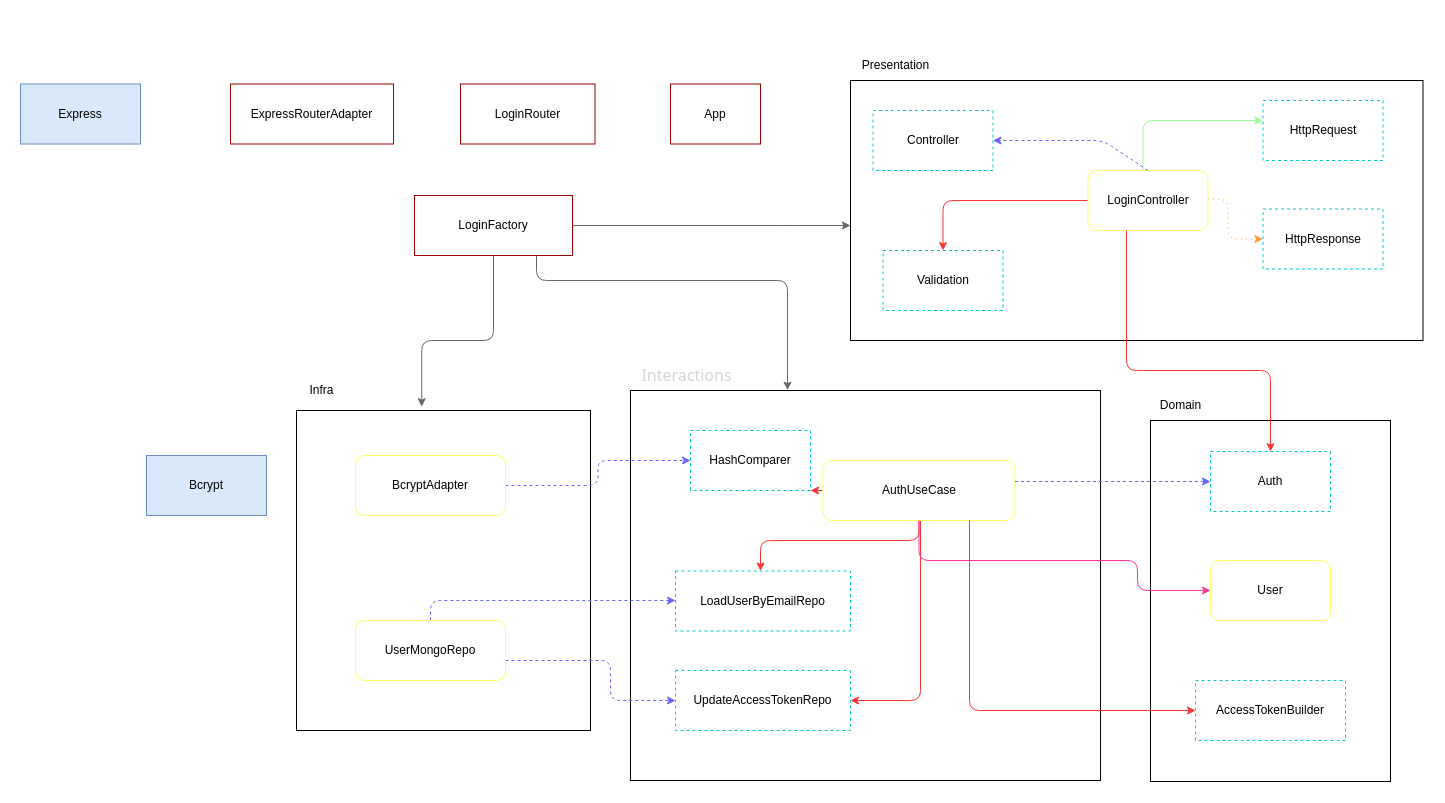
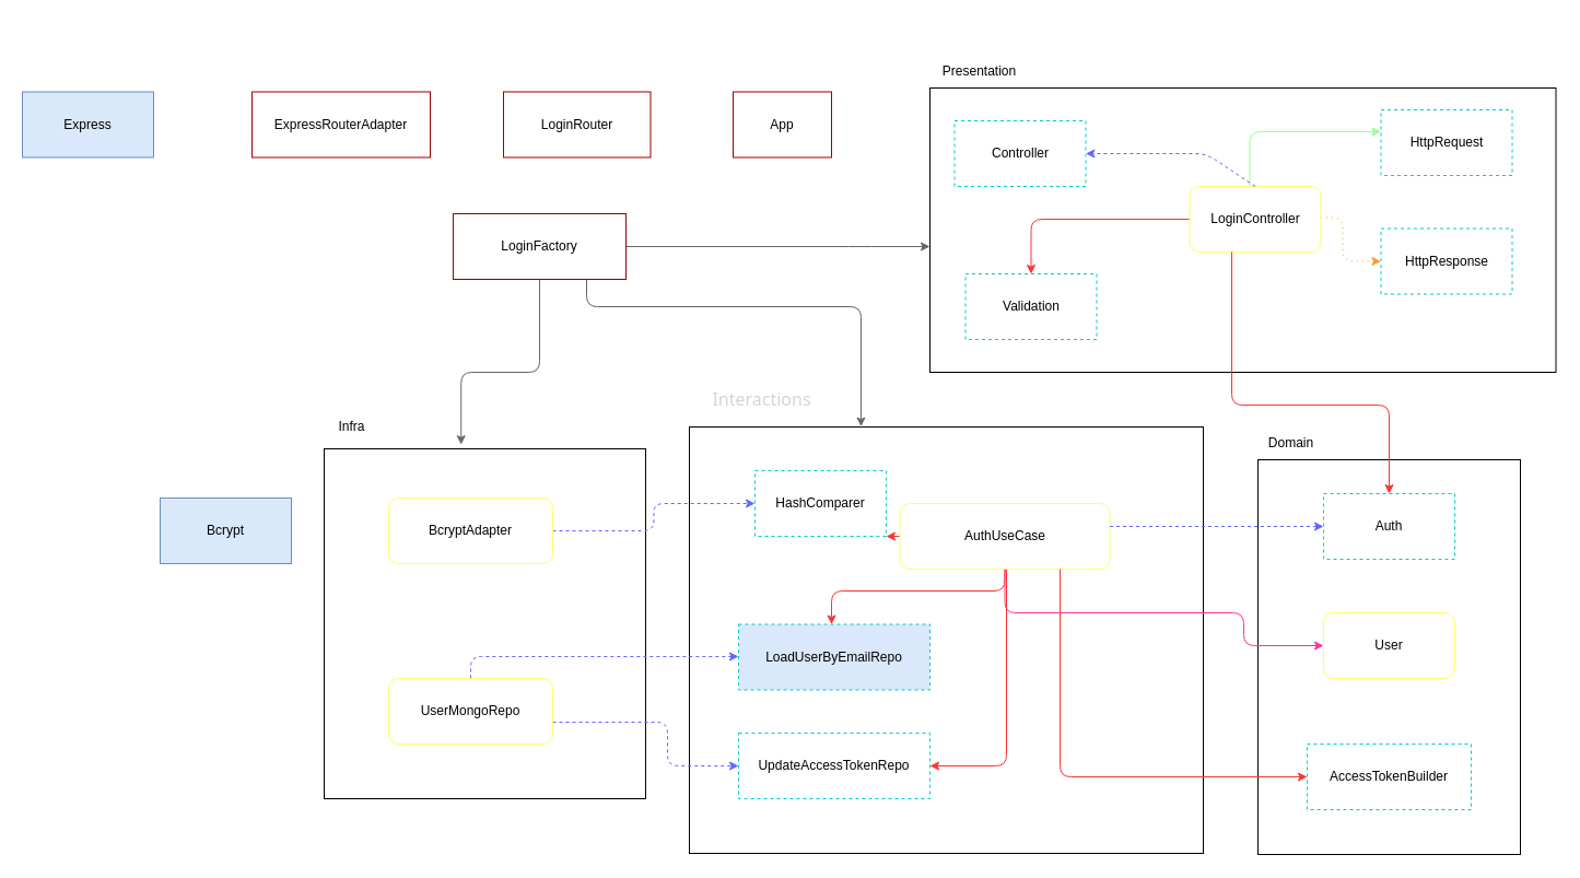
- <mxCell id="18" value="&lt;div style=&quot;text-align: start;&quot;&gt;&lt;span style=&quot;background-color: initial; font-size: 16px;&quot;&gt;&lt;font face=&quot;Söhne, ui-sans-serif, system-ui, -apple-system, Segoe UI, Roboto, Ubuntu, Cantarell, Noto Sans, sans-serif, Helvetica Neue, Arial, Apple Color Emoji, Segoe UI Emoji, Segoe UI Symbol, Noto Color Emoji&quot; color=&quot;#d1d5db&quot;&gt;Interactions&lt;/font&gt;&lt;/span&gt;&lt;/div&gt;" style="text;html=1;strokeColor=none;fillColor=none;align=center;verticalAlign=middle;whiteSpace=wrap;rounded=0;" parent="1" vertex="1"><mxGeometry x="630" y="360" width="112.5" height="30" as="geometry" /></mxCell>
+ <mxCell id="18" value="&lt;div style=&quot;text-align: start;&quot;&gt;&lt;span style=&quot;background-color: initial; font-size: 16px;&quot;&gt;&lt;font face=&quot;Söhne, ui-sans-serif, system-ui, -apple-system, Segoe UI, Roboto, Ubuntu, Cantarell, Noto Sans, sans-serif, Helvetica Neue, Arial, Apple Color Emoji, Segoe UI Emoji, Segoe UI Symbol, Noto Color Emoji&quot; color=&quot;#d1d5db&quot;&gt;Interactions&lt;/font&gt;&lt;/span&gt;&lt;/div&gt;" style="text;html=1;strokeColor=none;fillColor=none;align=center;verticalAlign=middle;whiteSpace=wrap;rounded=0;" parent="1" vertex="1"><mxGeometry x="640" y="350" width="112.5" height="30" as="geometry" /></mxCell>
- <mxCell id="20" value="LoadUserByEmailRepo" style="rounded=0;whiteSpace=wrap;html=1;strokeColor=#00CCCC;dashed=1;" parent="1" vertex="1"><mxGeometry x="675" y="570.5" width="175" height="60" as="geometry" /></mxCell>
+ <mxCell id="20" value="LoadUserByEmailRepo" style="rounded=0;whiteSpace=wrap;html=1;strokeColor=#00CCCC;dashed=1;fillColor=#dae8fc;" parent="1" vertex="1"><mxGeometry x="675" y="570.5" width="175" height="60" as="geometry" /></mxCell>
